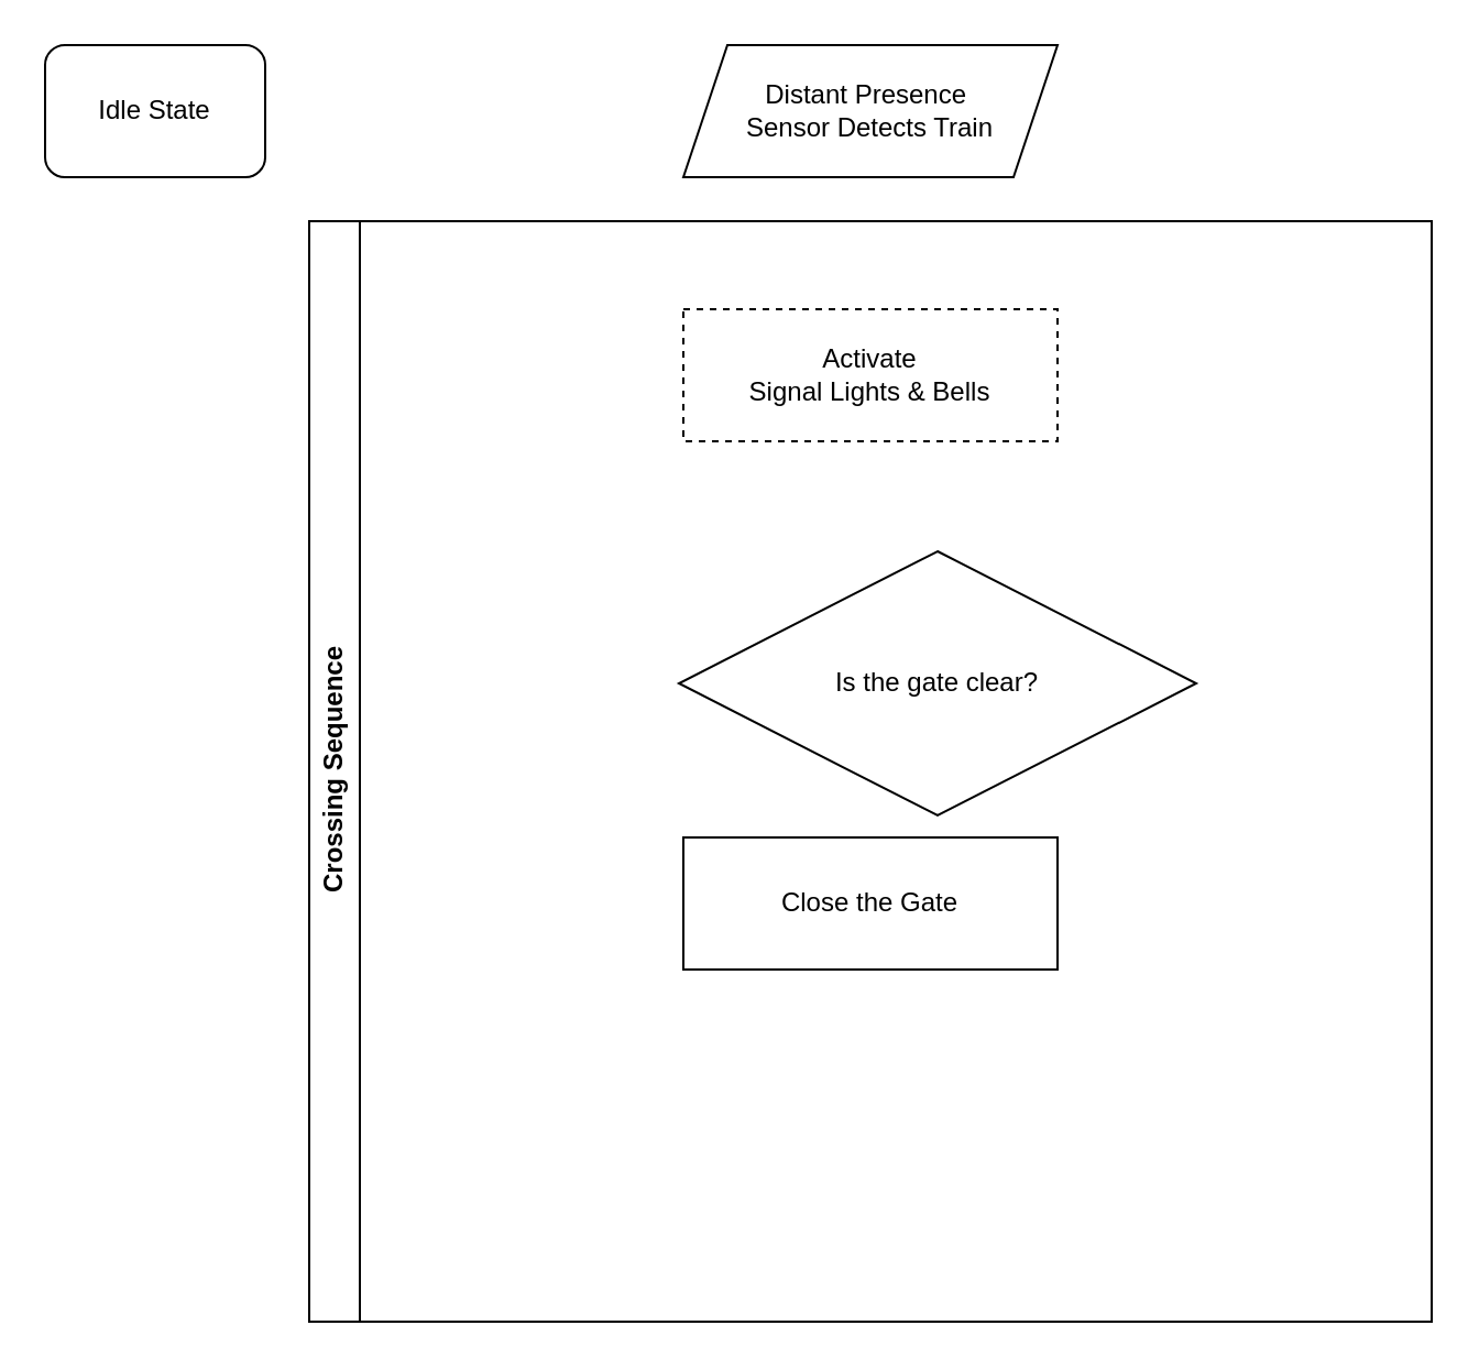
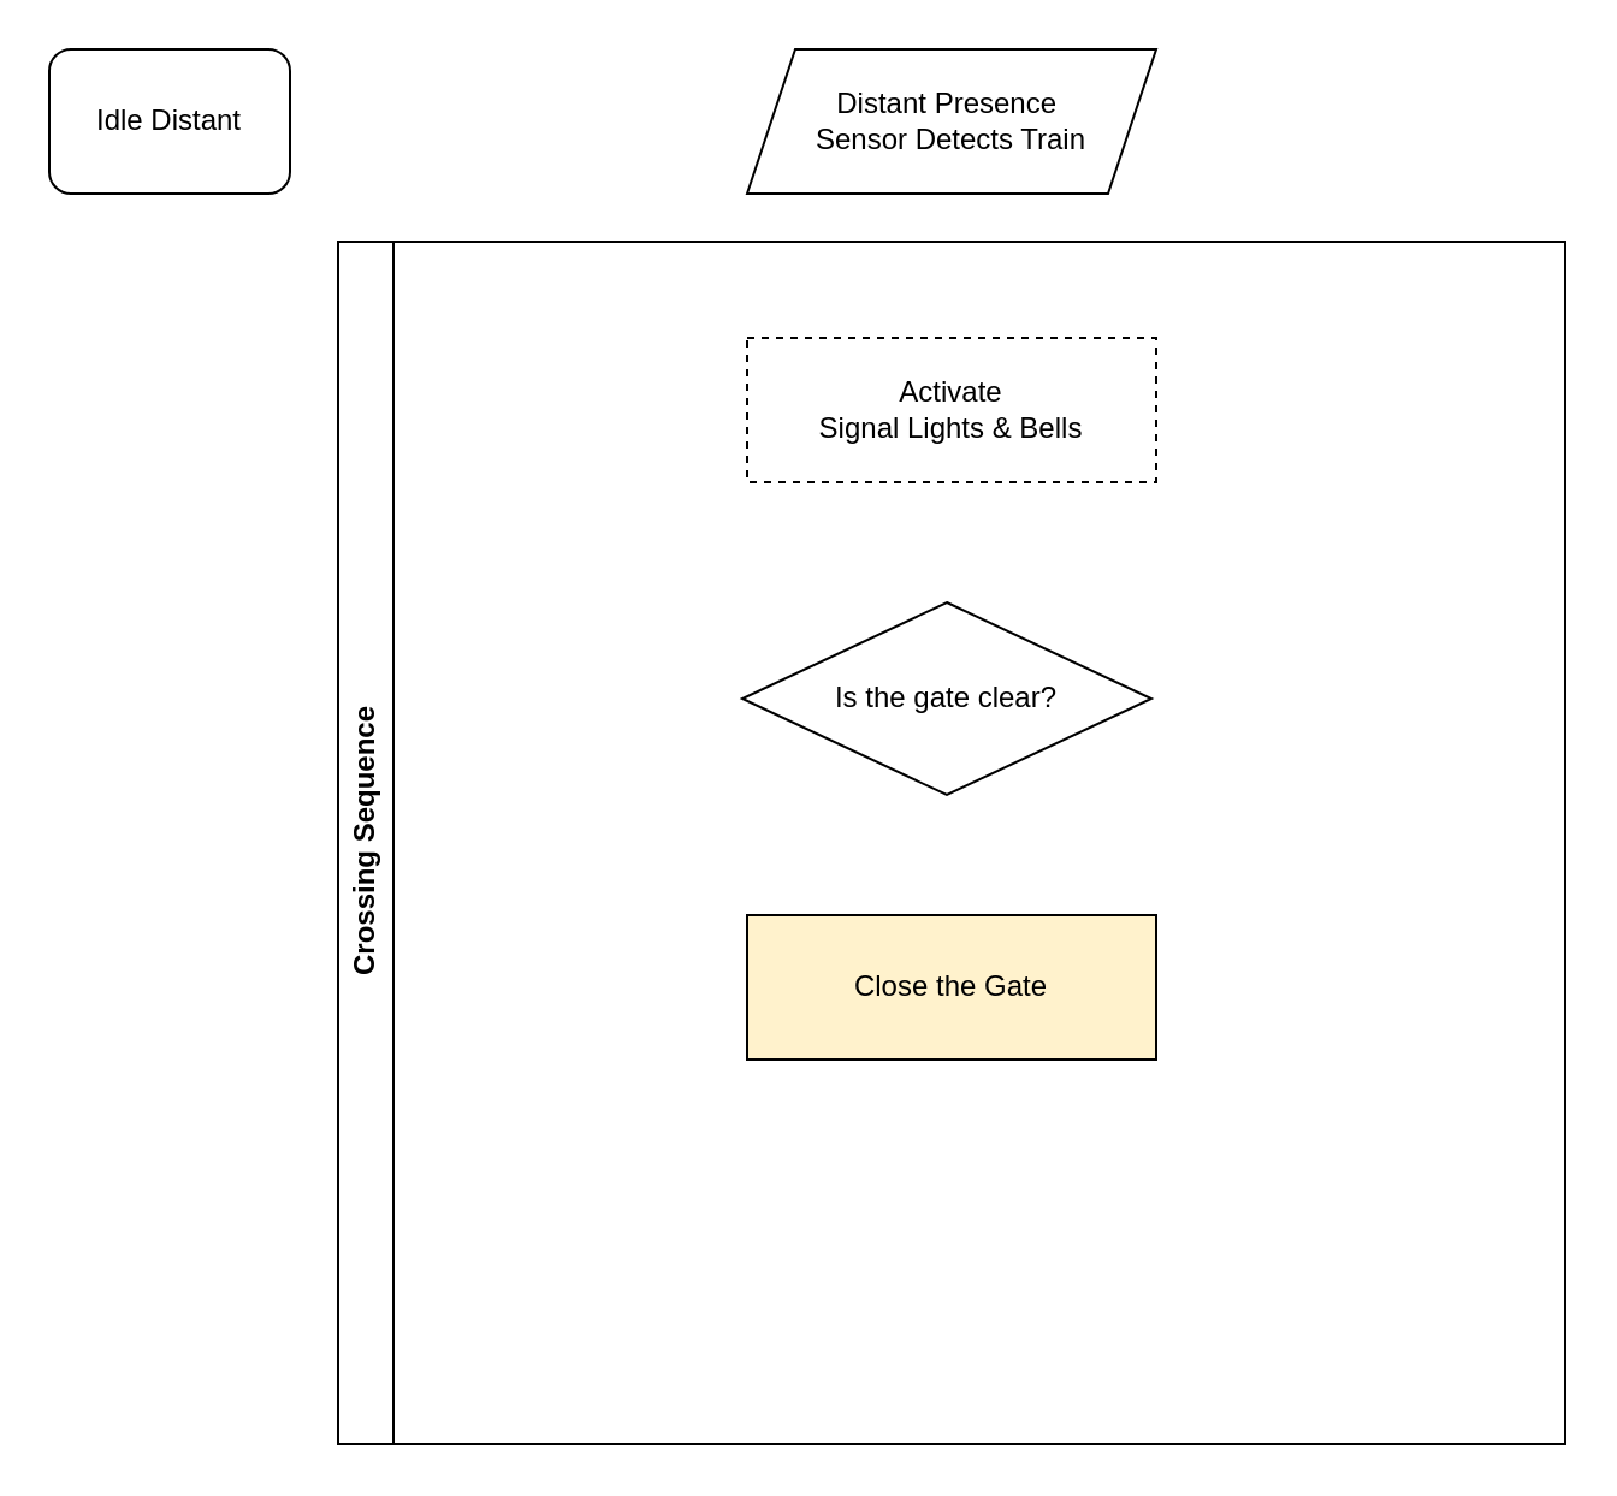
- <mxCell id="2" value="&lt;div&gt;Idle State&lt;/div&gt;" style="rounded=1;whiteSpace=wrap;html=1;" vertex="1" parent="1"><mxGeometry x="20" y="20" width="100" height="60" as="geometry" /></mxCell>
+ <mxCell id="2" value="&lt;div&gt;Idle Distant&lt;/div&gt;" style="rounded=1;whiteSpace=wrap;html=1;" vertex="1" parent="1"><mxGeometry x="20" y="20" width="100" height="60" as="geometry" /></mxCell>
- <mxCell id="6" value="Is the gate clear?" style="rhombus;whiteSpace=wrap;html=1;" vertex="1" parent="4"><mxGeometry x="168" y="150" width="235" height="120" as="geometry" /></mxCell>
+ <mxCell id="6" value="Is the gate clear?" style="rhombus;whiteSpace=wrap;html=1;" vertex="1" parent="4"><mxGeometry x="168" y="150" width="170" height="80" as="geometry" /></mxCell>
- <mxCell id="7" value="Close the Gate" style="rounded=0;whiteSpace=wrap;html=1;" vertex="1" parent="4"><mxGeometry x="170" y="280" width="170" height="60" as="geometry" /></mxCell>
+ <mxCell id="7" value="Close the Gate" style="rounded=0;whiteSpace=wrap;html=1;fillColor=#fff2cc;" vertex="1" parent="4"><mxGeometry x="170" y="280" width="170" height="60" as="geometry" /></mxCell>
